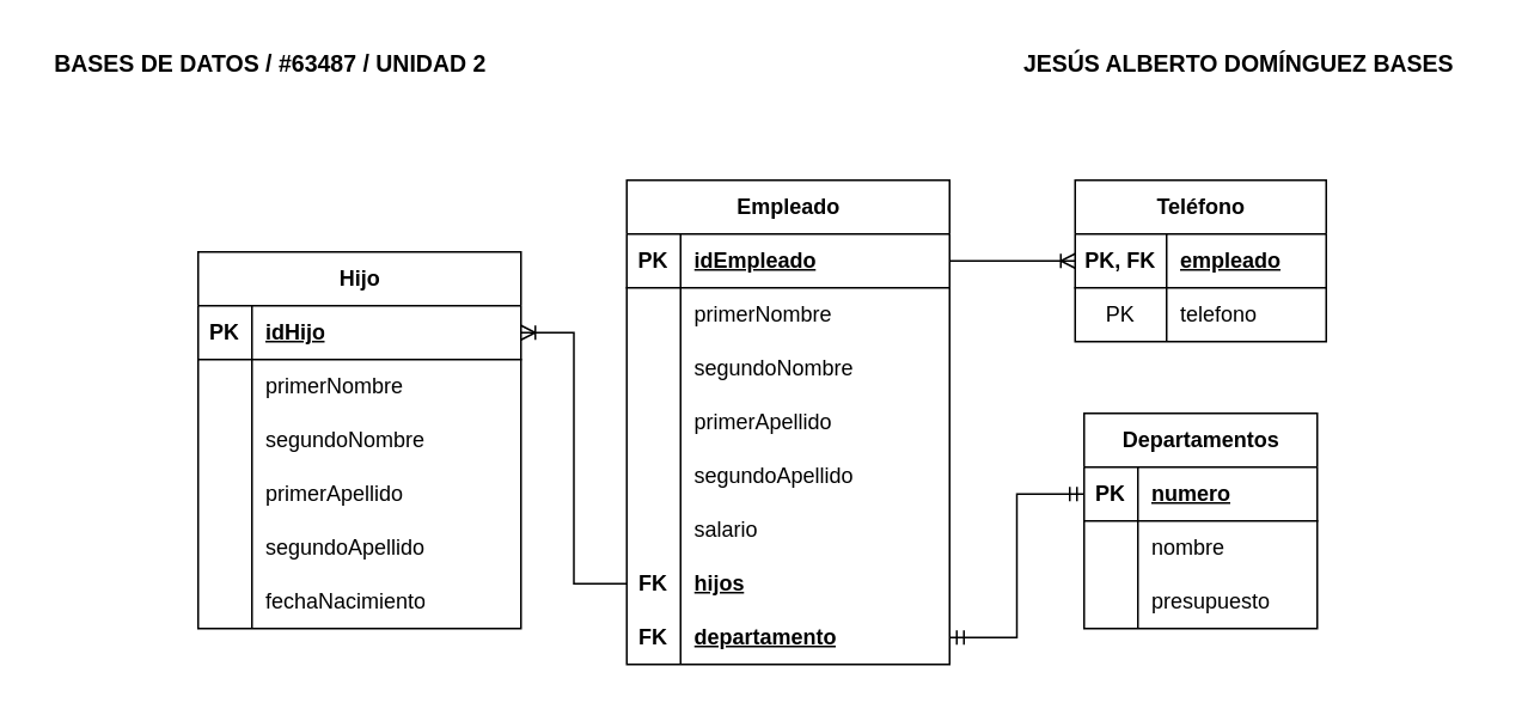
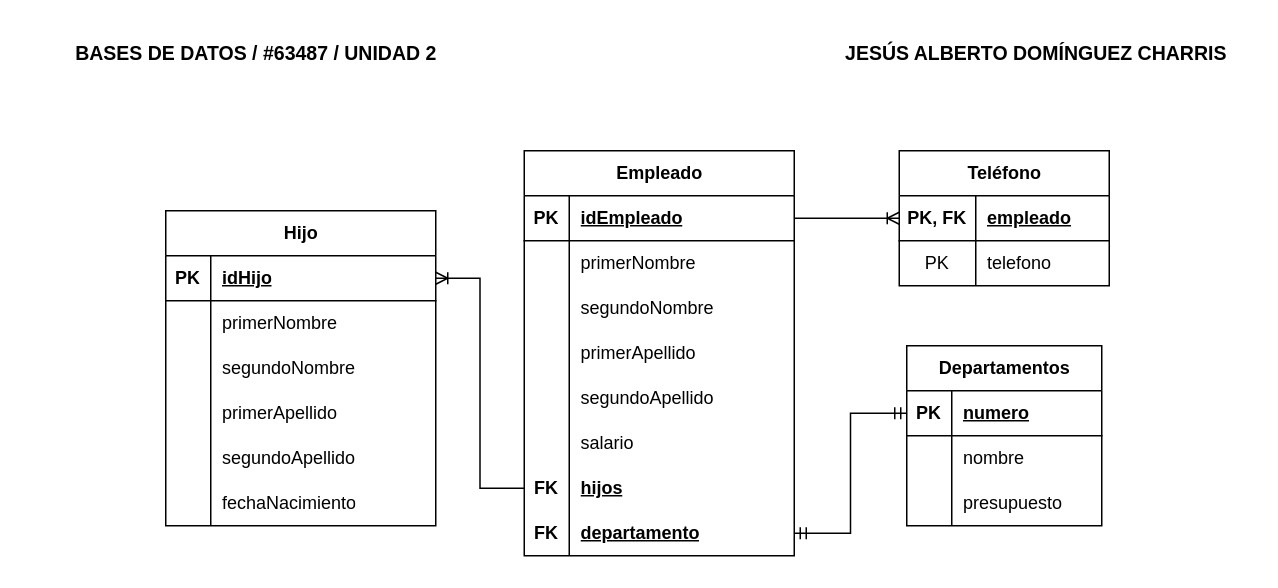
- <mxCell id="3" value="&lt;span style=&quot;font-size: 13px;&quot;&gt;&lt;font style=&quot;font-size: 13px;&quot;&gt;BASES DE DATOS / #63487 / UNIDAD 2&lt;/font&gt;&lt;/span&gt;" style="text;html=1;align=center;verticalAlign=middle;resizable=0;points=[];autosize=1;strokeColor=none;fillColor=none;fontSize=13;fontStyle=1" parent="1" vertex="1"><mxGeometry x="20" y="20" width="260" height="30" as="geometry" /></mxCell>
+ <mxCell id="3" value="&lt;span style=&quot;font-size: 13px;&quot;&gt;&lt;font style=&quot;font-size: 13px;&quot;&gt;BASES DE DATOS / #63487 / UNIDAD 2&lt;/font&gt;&lt;/span&gt;" style="text;html=1;align=center;verticalAlign=middle;resizable=0;points=[];autosize=1;strokeColor=none;fillColor=none;fontSize=13;fontStyle=1" parent="1" vertex="1"><mxGeometry x="40" y="20" width="260" height="30" as="geometry" /></mxCell>
- <mxCell id="2" value="&lt;span style=&quot;font-size: 13px;&quot;&gt;&lt;font style=&quot;font-size: 13px;&quot;&gt;JESÚS ALBERTO DOMÍNGUEZ BASES&lt;/font&gt;&lt;/span&gt;" style="text;html=1;align=center;verticalAlign=middle;resizable=0;points=[];autosize=1;strokeColor=none;fillColor=none;fontSize=13;fontStyle=1" parent="1" vertex="1"><mxGeometry x="550" y="20" width="280" height="30" as="geometry" /></mxCell>
+ <mxCell id="2" value="&lt;span style=&quot;font-size: 13px;&quot;&gt;&lt;font style=&quot;font-size: 13px;&quot;&gt;JESÚS ALBERTO DOMÍNGUEZ CHARRIS&lt;/font&gt;&lt;/span&gt;" style="text;html=1;align=center;verticalAlign=middle;resizable=0;points=[];autosize=1;strokeColor=none;fillColor=none;fontSize=13;fontStyle=1" parent="1" vertex="1"><mxGeometry x="550" y="20" width="280" height="30" as="geometry" /></mxCell>
